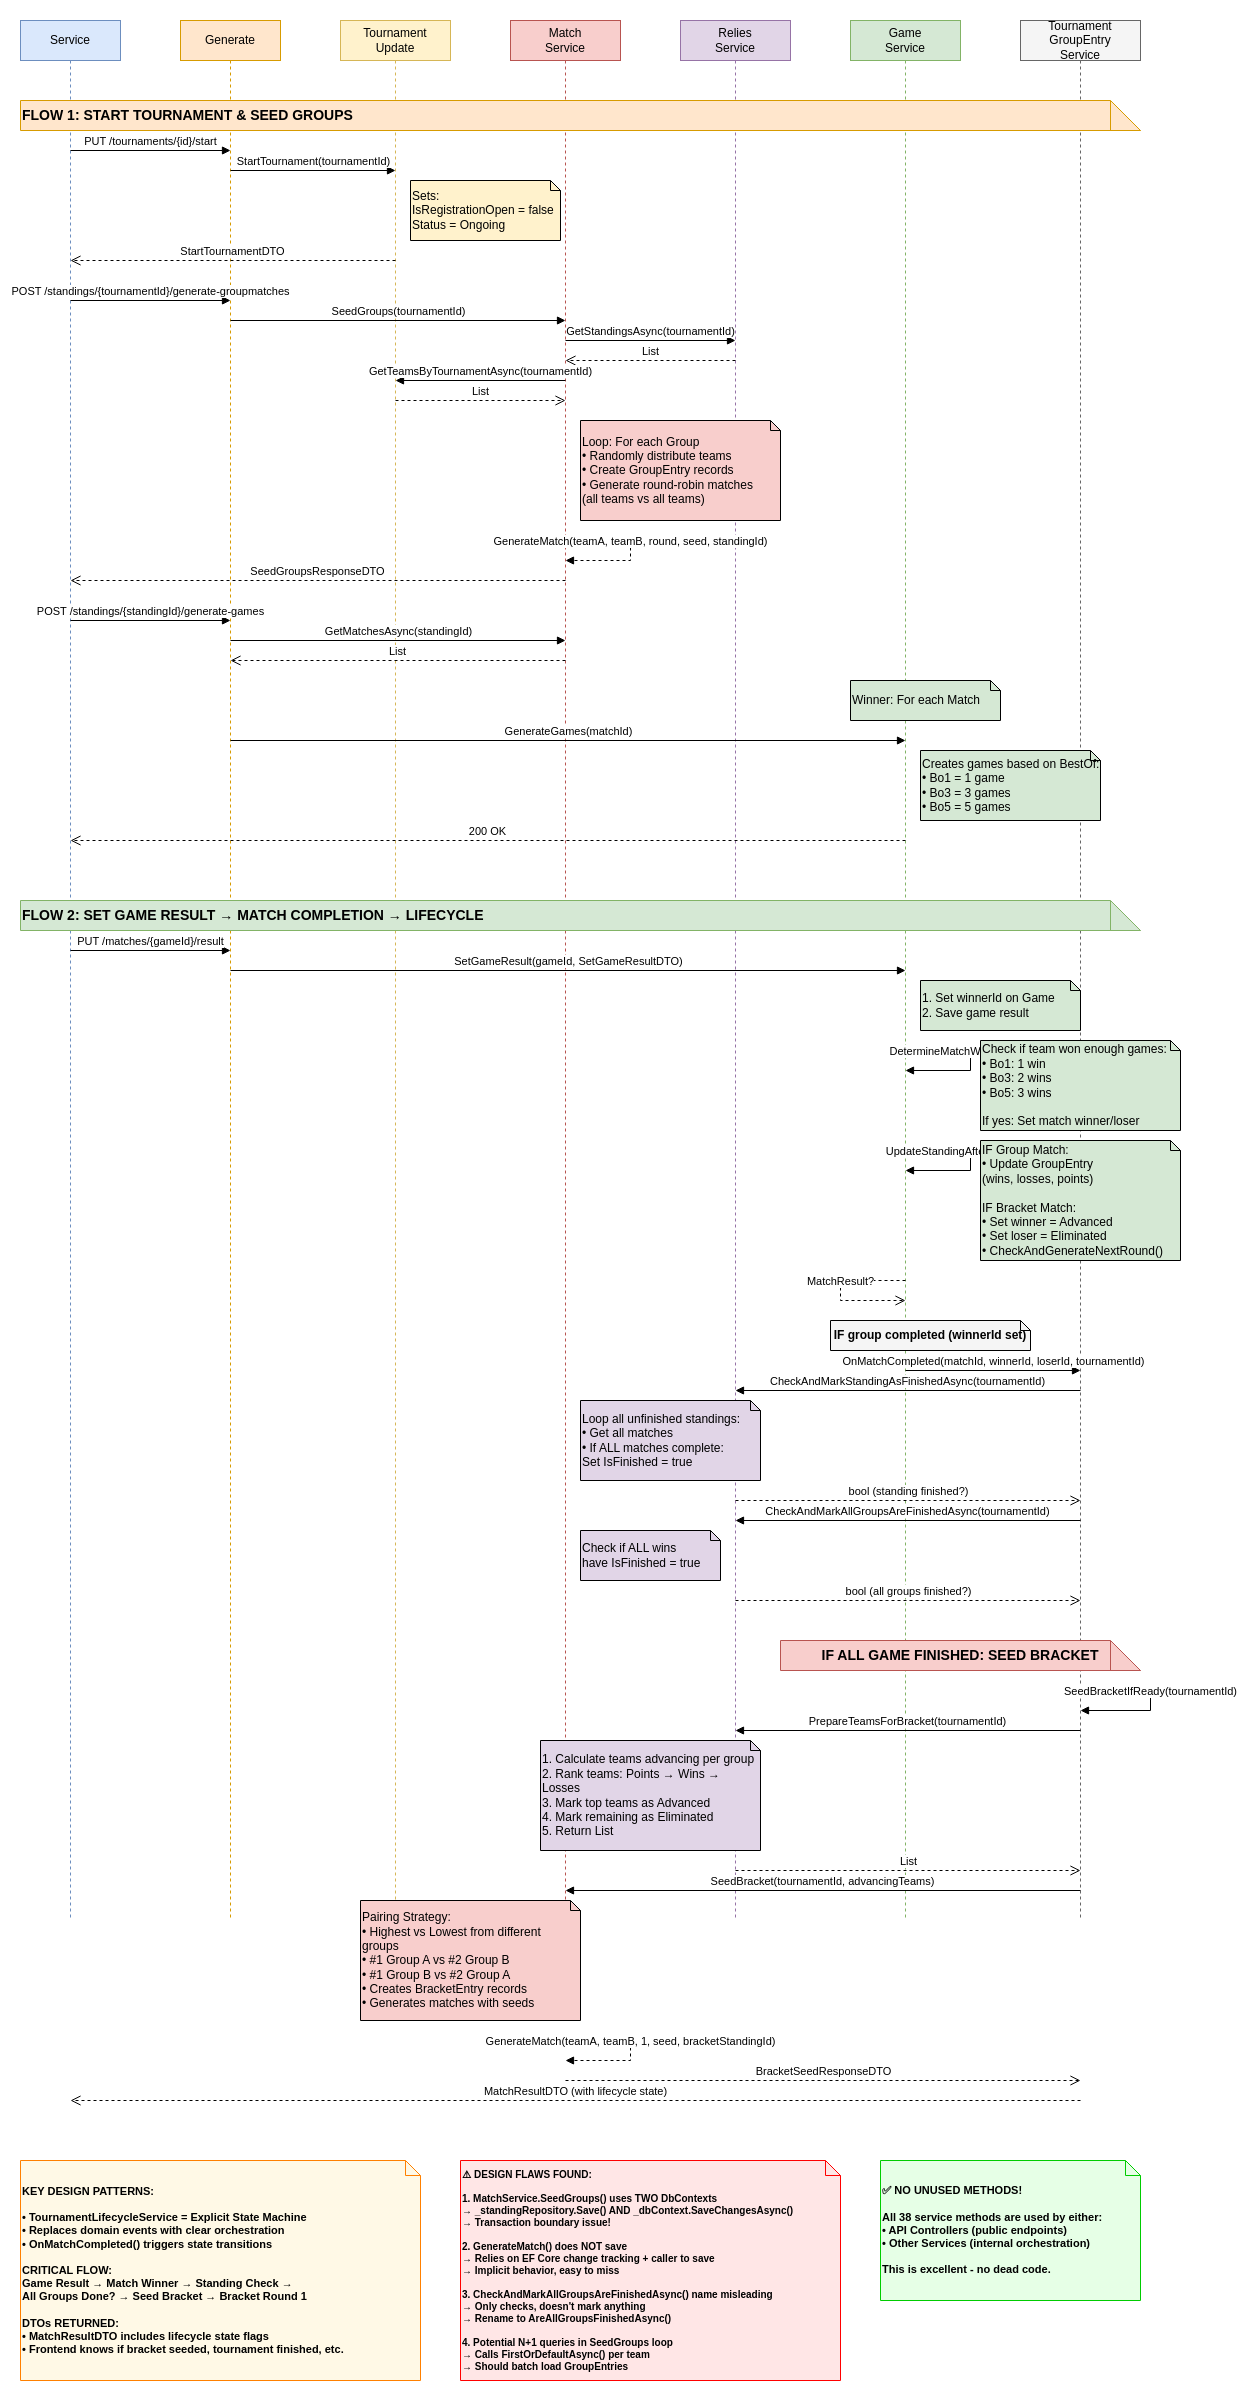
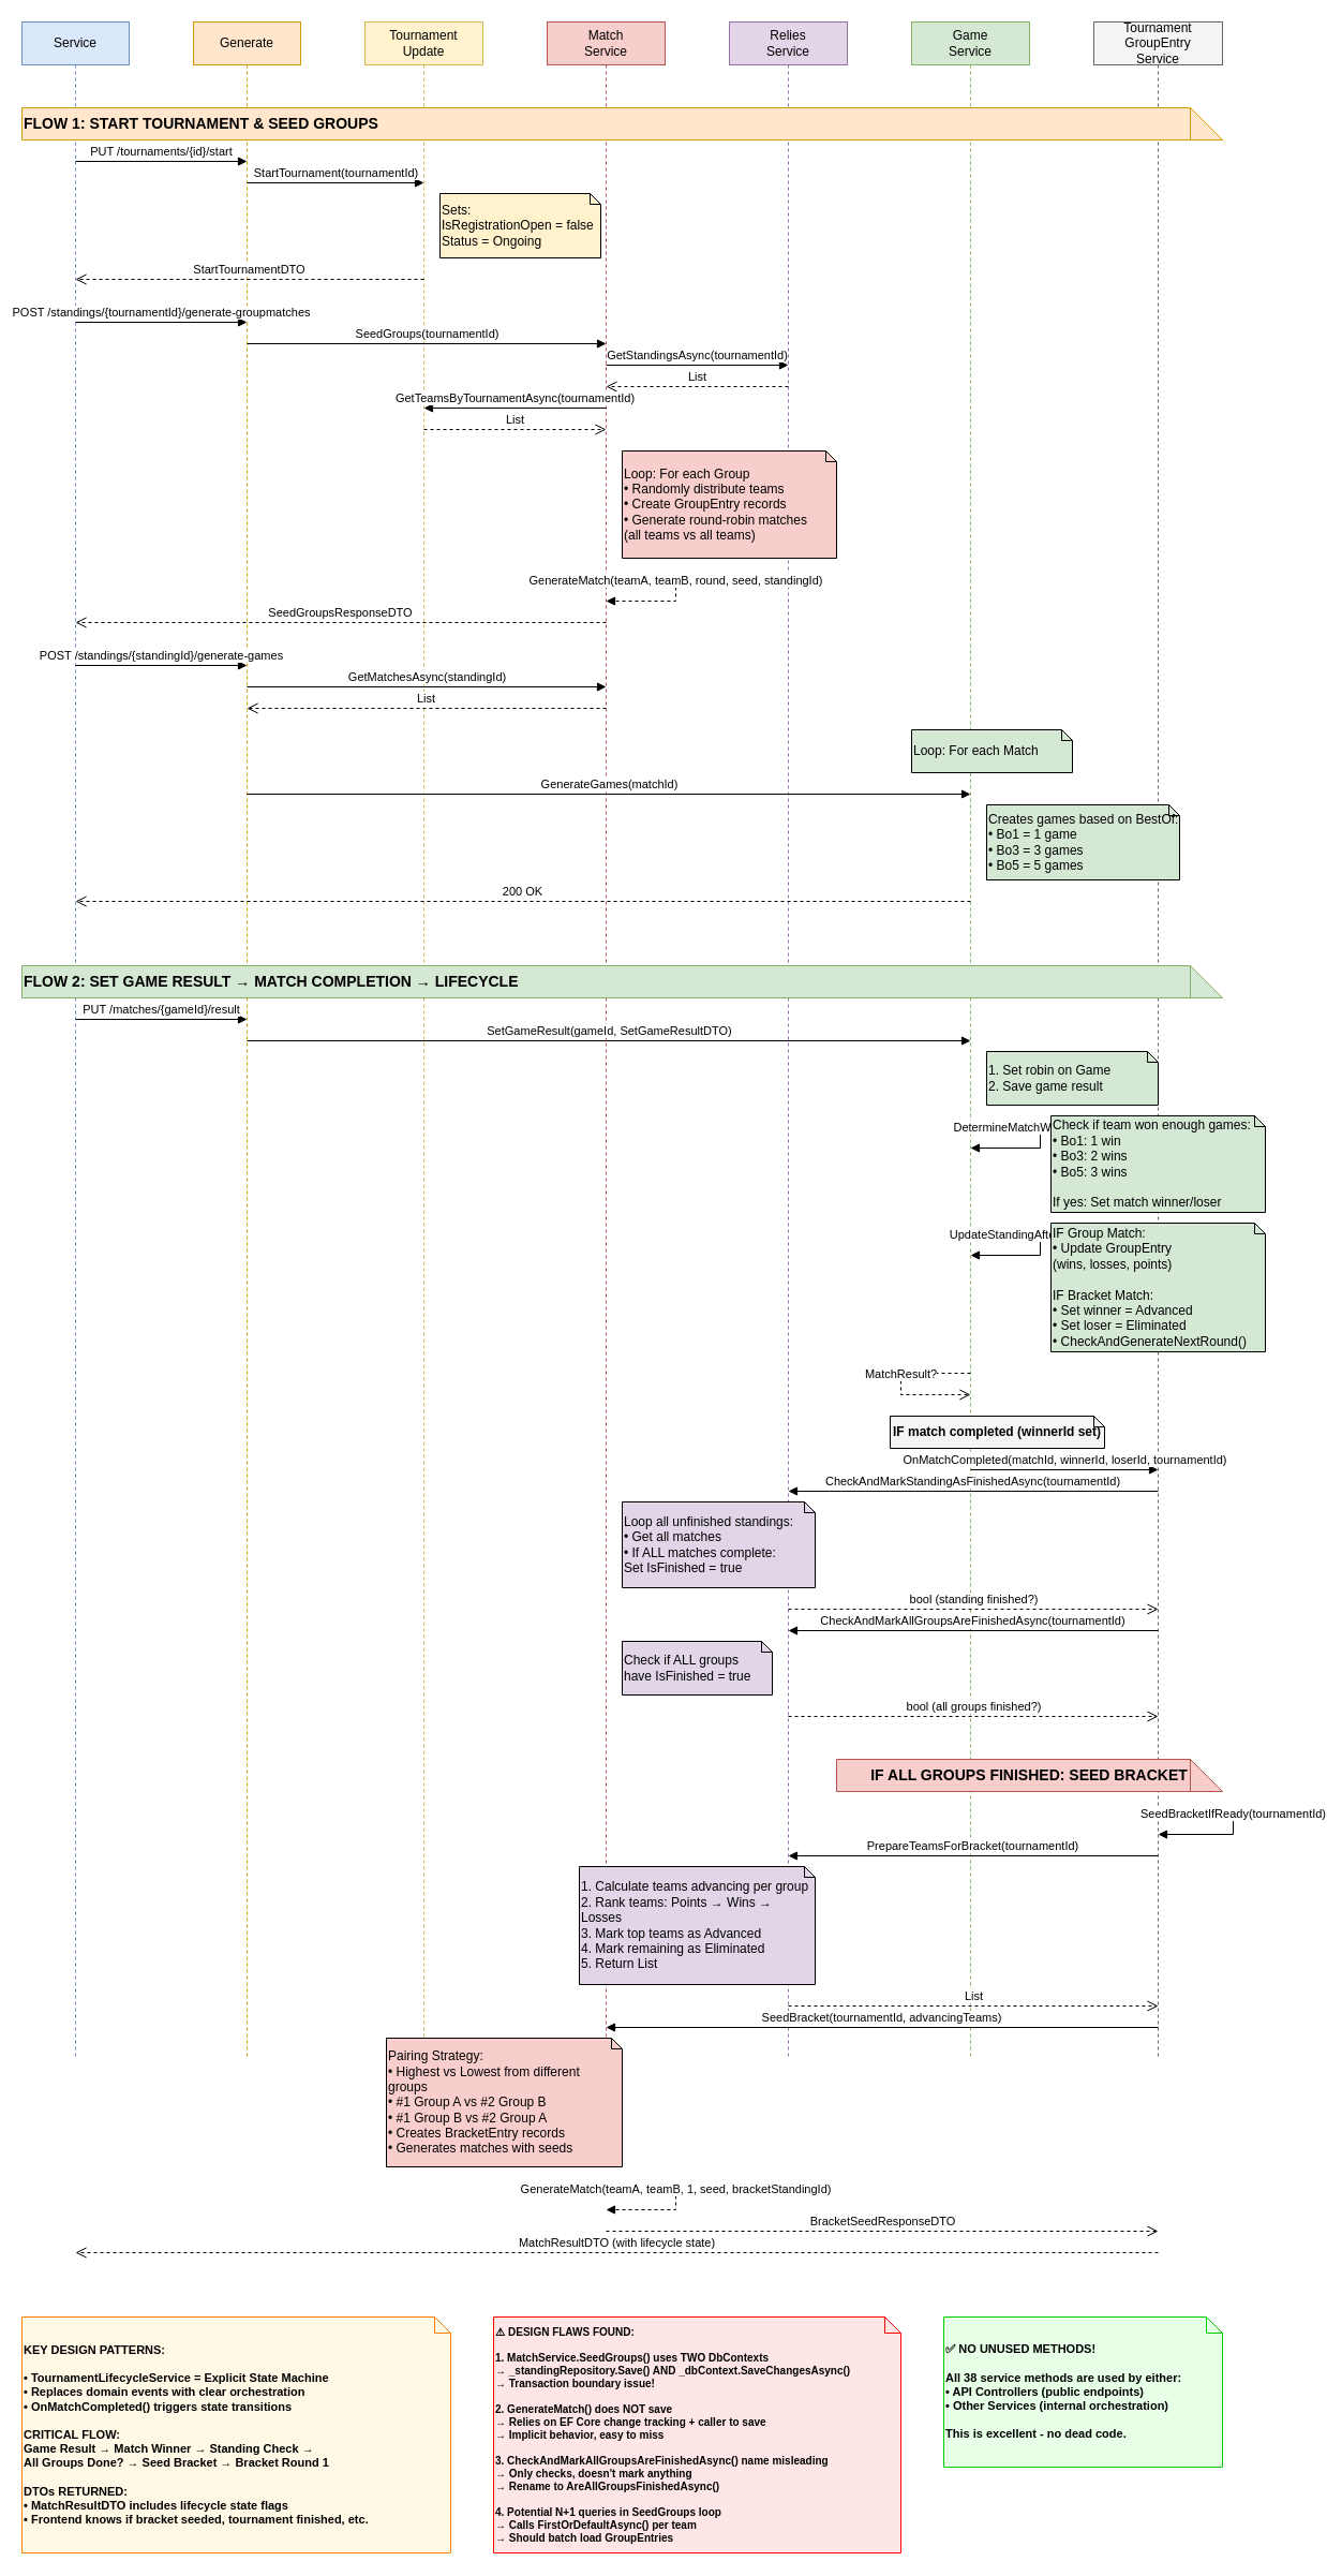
- <mxCell id="26" value="Winner: For each Match" style="shape=note;whiteSpace=wrap;html=1;backgroundOutline=1;fillColor=#d5e8d4;align=left;size=10;" vertex="1" parent="1"><mxGeometry x="850" y="680" width="150" height="40" as="geometry" /></mxCell>
+ <mxCell id="26" value="Loop: For each Match" style="shape=note;whiteSpace=wrap;html=1;backgroundOutline=1;fillColor=#d5e8d4;align=left;size=10;" vertex="1" parent="1"><mxGeometry x="850" y="680" width="150" height="40" as="geometry" /></mxCell>
- <mxCell id="33" value="1. Set winnerId on Game&#10;2. Save game result" style="shape=note;whiteSpace=wrap;html=1;backgroundOutline=1;fillColor=#d5e8d4;align=left;size=10;" vertex="1" parent="1"><mxGeometry x="920" y="980" width="160" height="50" as="geometry" /></mxCell>
+ <mxCell id="33" value="1. Set robin on Game&#10;2. Save game result" style="shape=note;whiteSpace=wrap;html=1;backgroundOutline=1;fillColor=#d5e8d4;align=left;size=10;" vertex="1" parent="1"><mxGeometry x="920" y="980" width="160" height="50" as="geometry" /></mxCell>
- <mxCell id="39" value="IF group completed (winnerId set)" style="shape=note;whiteSpace=wrap;html=1;backgroundOutline=1;fillColor=#f5f5f5;align=center;size=10;fontStyle=1;" vertex="1" parent="1"><mxGeometry x="830" y="1320" width="200" height="30" as="geometry" /></mxCell>
+ <mxCell id="39" value="IF match completed (winnerId set)" style="shape=note;whiteSpace=wrap;html=1;backgroundOutline=1;fillColor=#f5f5f5;align=center;size=10;fontStyle=1;" vertex="1" parent="1"><mxGeometry x="830" y="1320" width="200" height="30" as="geometry" /></mxCell>
- <mxCell id="45" value="Check if ALL wins&#10;have IsFinished = true" style="shape=note;whiteSpace=wrap;html=1;backgroundOutline=1;fillColor=#e1d5e7;align=left;size=10;" vertex="1" parent="1"><mxGeometry x="580" y="1530" width="140" height="50" as="geometry" /></mxCell>
+ <mxCell id="45" value="Check if ALL groups&#10;have IsFinished = true" style="shape=note;whiteSpace=wrap;html=1;backgroundOutline=1;fillColor=#e1d5e7;align=left;size=10;" vertex="1" parent="1"><mxGeometry x="580" y="1530" width="140" height="50" as="geometry" /></mxCell>
- <mxCell id="47" value="IF ALL GAME FINISHED: SEED BRACKET" style="shape=note;whiteSpace=wrap;html=1;backgroundOutline=1;fillColor=#f8cecc;strokeColor=#b85450;align=center;fontStyle=1;fontSize=14;" vertex="1" parent="1"><mxGeometry x="780" y="1640" width="360" height="30" as="geometry" /></mxCell>
+ <mxCell id="47" value="IF ALL GROUPS FINISHED: SEED BRACKET" style="shape=note;whiteSpace=wrap;html=1;backgroundOutline=1;fillColor=#f8cecc;strokeColor=#b85450;align=center;fontStyle=1;fontSize=14;" vertex="1" parent="1"><mxGeometry x="780" y="1640" width="360" height="30" as="geometry" /></mxCell>
